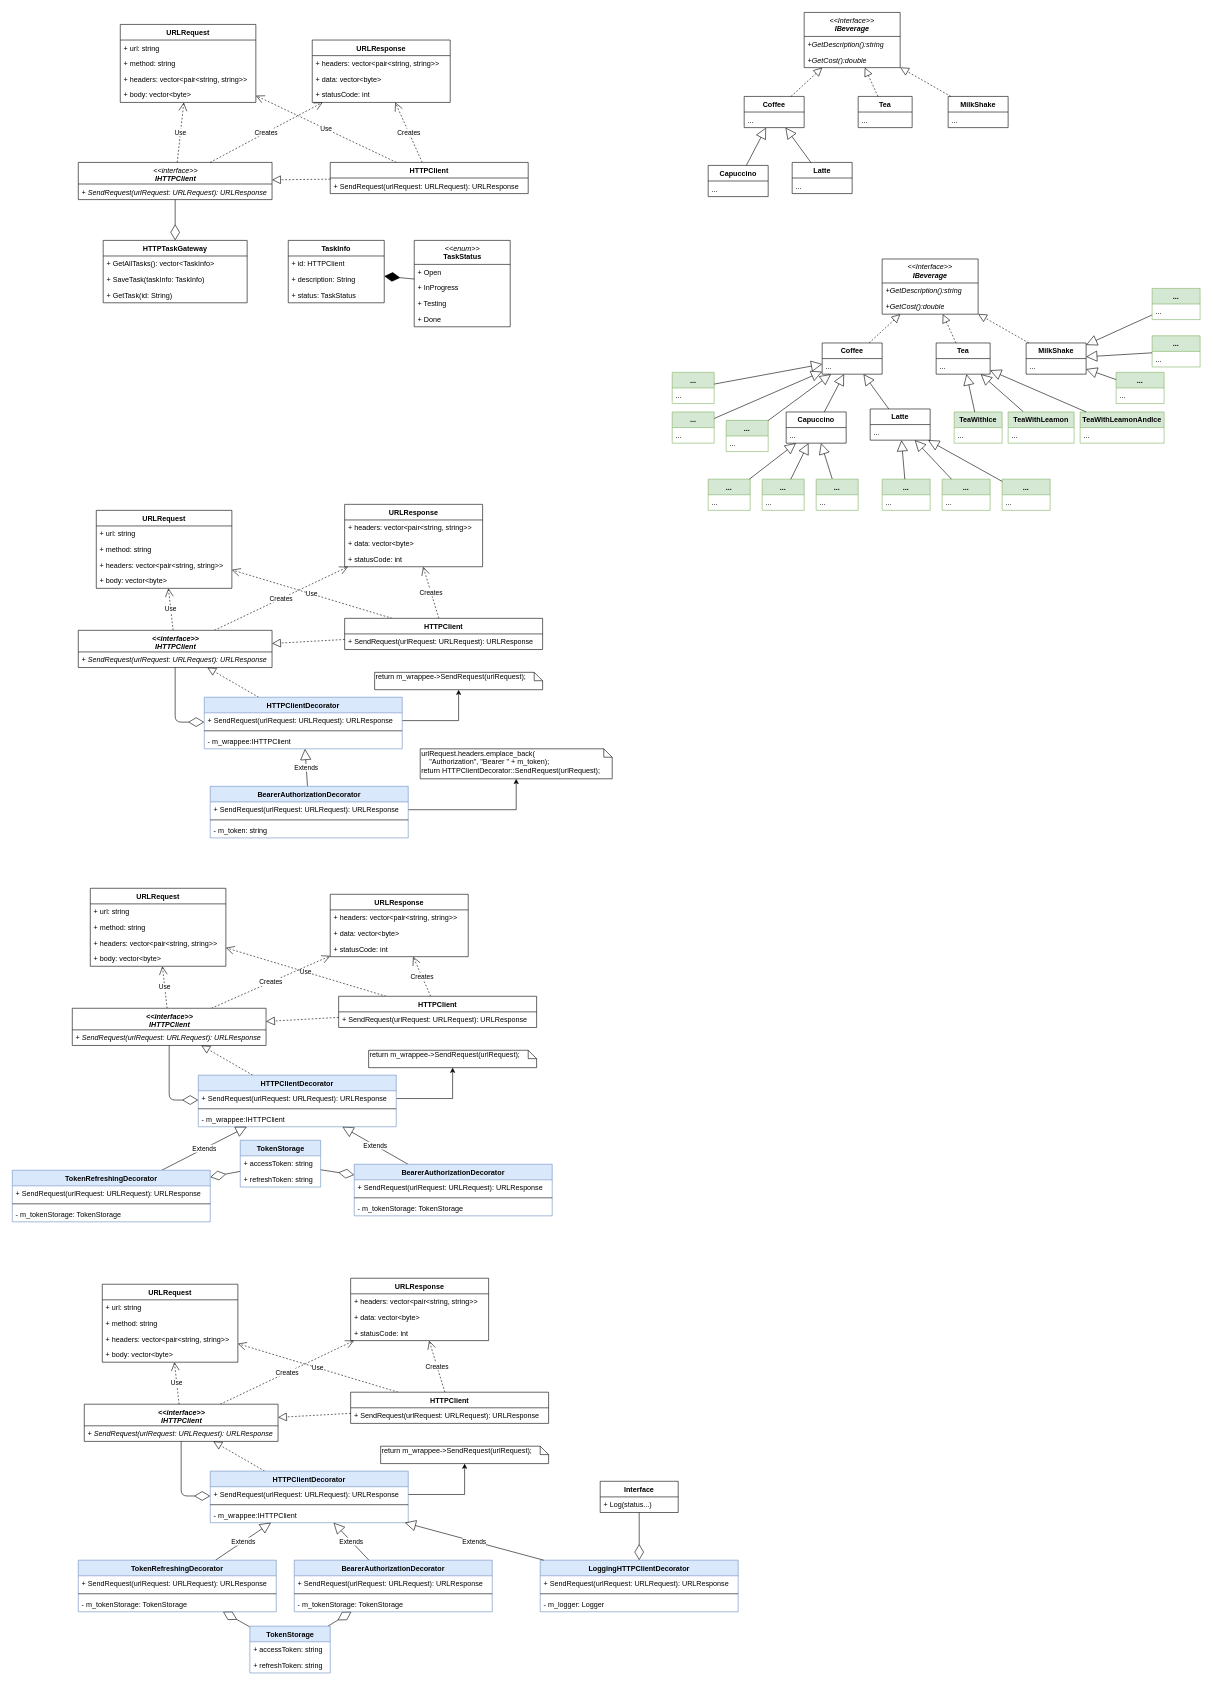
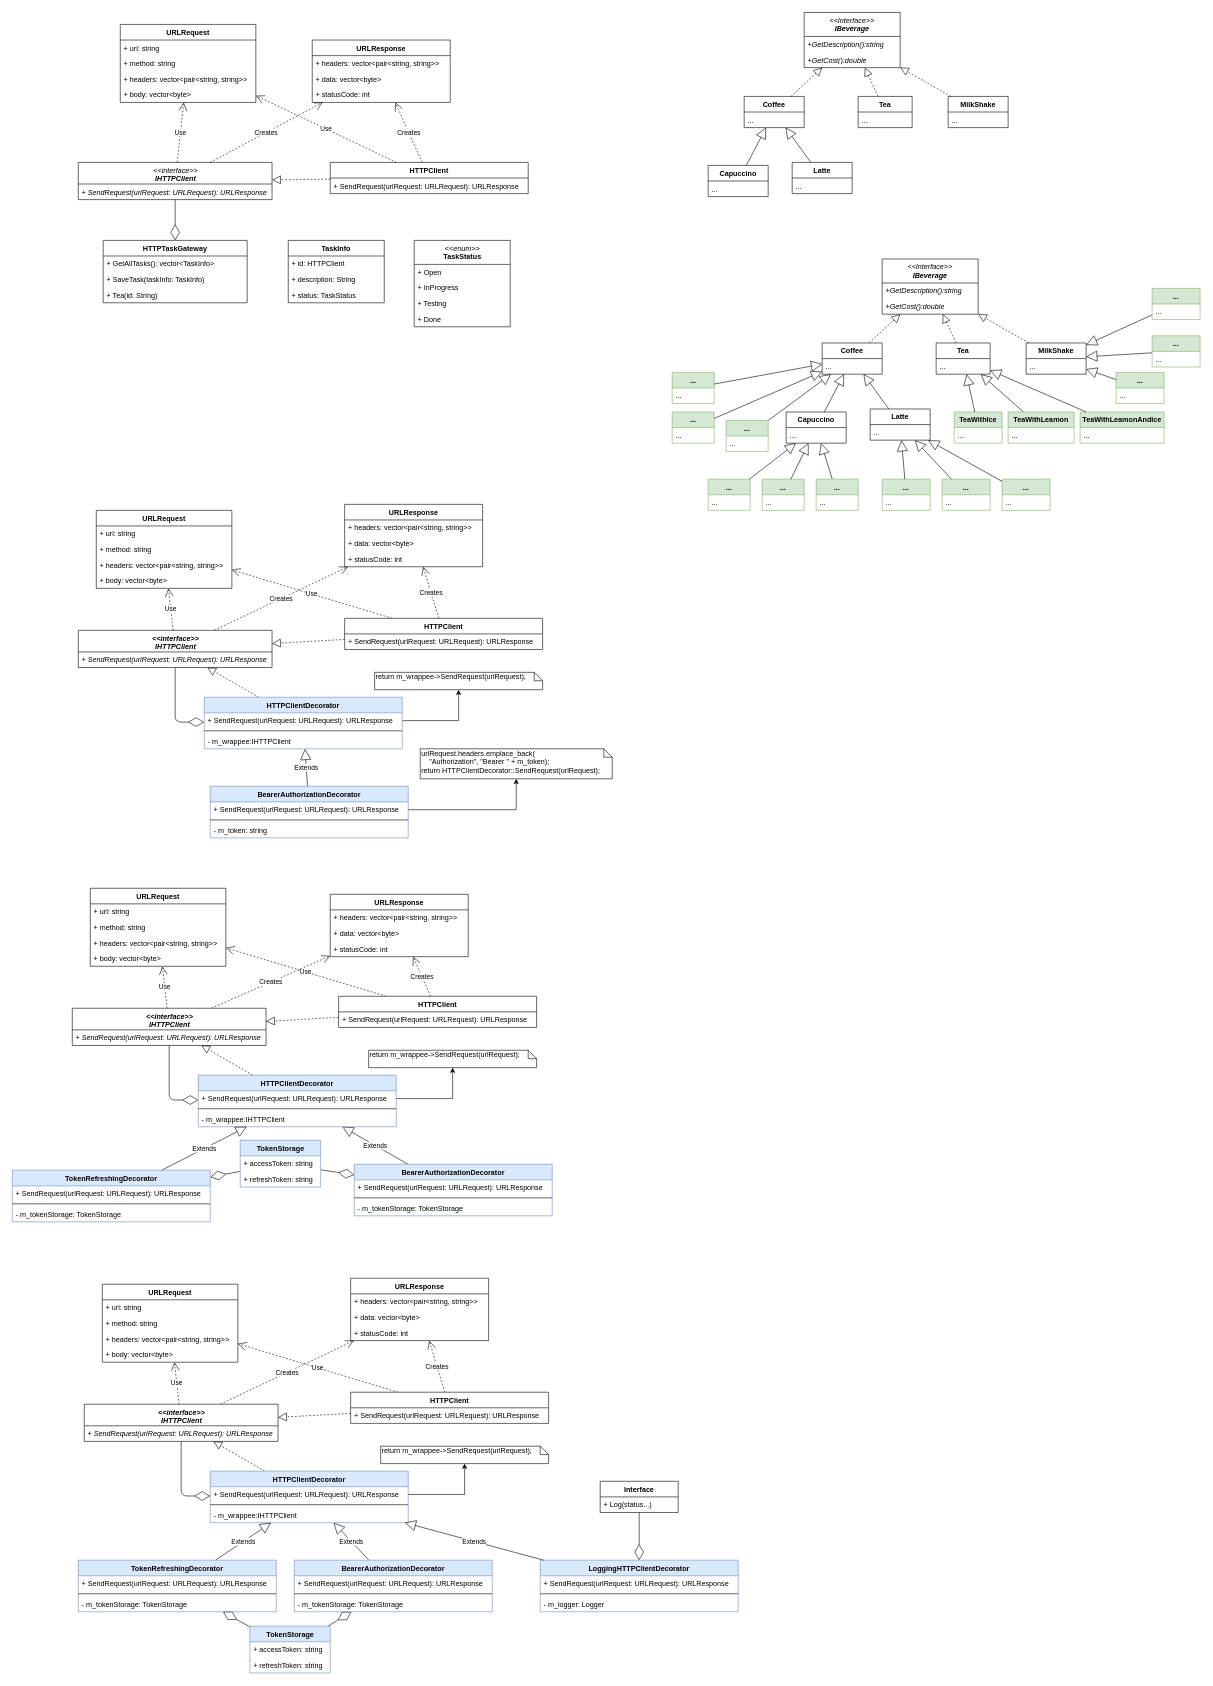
- <mxCell id="5" value="" style="endArrow=diamondThin;endFill=1;endSize=24;html=1;" parent="1" source="38" target="34" edge="1"><mxGeometry width="160" relative="1" as="geometry"><mxPoint x="820" y="570" as="sourcePoint" /><mxPoint x="980" y="570" as="targetPoint" /></mxGeometry></mxCell>
- <mxCell id="33" value="+ GetTask(id: String)" style="text;strokeColor=none;fillColor=none;align=left;verticalAlign=top;spacingLeft=4;spacingRight=4;overflow=hidden;rotatable=0;points=[[0,0.5],[1,0.5]];portConstraint=eastwest;" parent="30" vertex="1"><mxGeometry y="78" width="240" height="26" as="geometry" /></mxCell>
+ <mxCell id="33" value="+ Tea(id: String)" style="text;strokeColor=none;fillColor=none;align=left;verticalAlign=top;spacingLeft=4;spacingRight=4;overflow=hidden;rotatable=0;points=[[0,0.5],[1,0.5]];portConstraint=eastwest;" parent="30" vertex="1"><mxGeometry y="78" width="240" height="26" as="geometry" /></mxCell>
